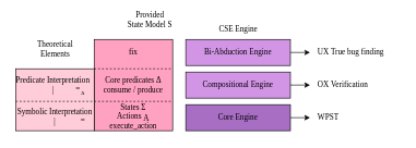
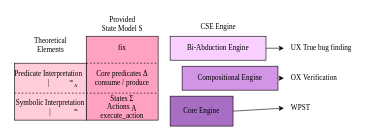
- <mxCell id="12" value="Provided &lt;br&gt;State Model &lt;font face=&quot;Euler&quot;&gt;S&lt;/font&gt;" style="text;html=1;align=center;verticalAlign=middle;resizable=0;points=[];autosize=1;strokeColor=none;fillColor=none;fontFamily=CMU Serif;" parent="1" vertex="1"><mxGeometry x="178" y="10" width="100" height="40" as="geometry" /></mxCell>
+ <mxCell id="12" value="Provided &lt;br&gt;State Model &lt;font face=&quot;Euler&quot;&gt;S&lt;/font&gt;" style="text;html=1;align=center;verticalAlign=middle;resizable=0;points=[];autosize=1;strokeColor=none;fillColor=none;fontFamily=CMU Serif;" parent="1" vertex="1"><mxGeometry x="153" y="20" width="100" height="40" as="geometry" /></mxCell>
- <mxCell id="5" value="Bi-Abduction Engine" style="rounded=0;whiteSpace=wrap;html=1;fontFamily=CMU Serif;fillColor=#d295e6;" parent="1" vertex="1"><mxGeometry x="283" y="60" width="160" height="40" as="geometry" /></mxCell>
+ <mxCell id="5" value="Bi-Abduction Engine" style="rounded=0;whiteSpace=wrap;html=1;fontFamily=CMU Serif;fillColor=#F9CFFF;" parent="1" vertex="1"><mxGeometry x="283" y="60" width="160" height="40" as="geometry" /></mxCell>
- <mxCell id="4" value="Compositional Engine" style="rounded=0;whiteSpace=wrap;html=1;fontFamily=CMU Serif;fillColor=#D295E6;" parent="1" vertex="1"><mxGeometry x="283" y="110" width="160" height="40" as="geometry" /></mxCell>
+ <mxCell id="4" value="Compositional Engine" style="rounded=0;whiteSpace=wrap;html=1;fontFamily=CMU Serif;fillColor=#D295E6;" parent="1" vertex="1"><mxGeometry x="303" y="110" width="160" height="40" as="geometry" /></mxCell>
- <mxCell id="3" value="Core Engine" style="rounded=0;whiteSpace=wrap;html=1;fontFamily=CMU Serif;fillColor=#A86EC4;" parent="1" vertex="1"><mxGeometry x="283" y="160" width="160" height="40" as="geometry" /></mxCell>
+ <mxCell id="3" value="Core Engine" style="rounded=0;whiteSpace=wrap;html=1;fontFamily=CMU Serif;fillColor=#A86EC4;" parent="1" vertex="1"><mxGeometry x="283" y="160" width="105" height="50" as="geometry" /></mxCell>
